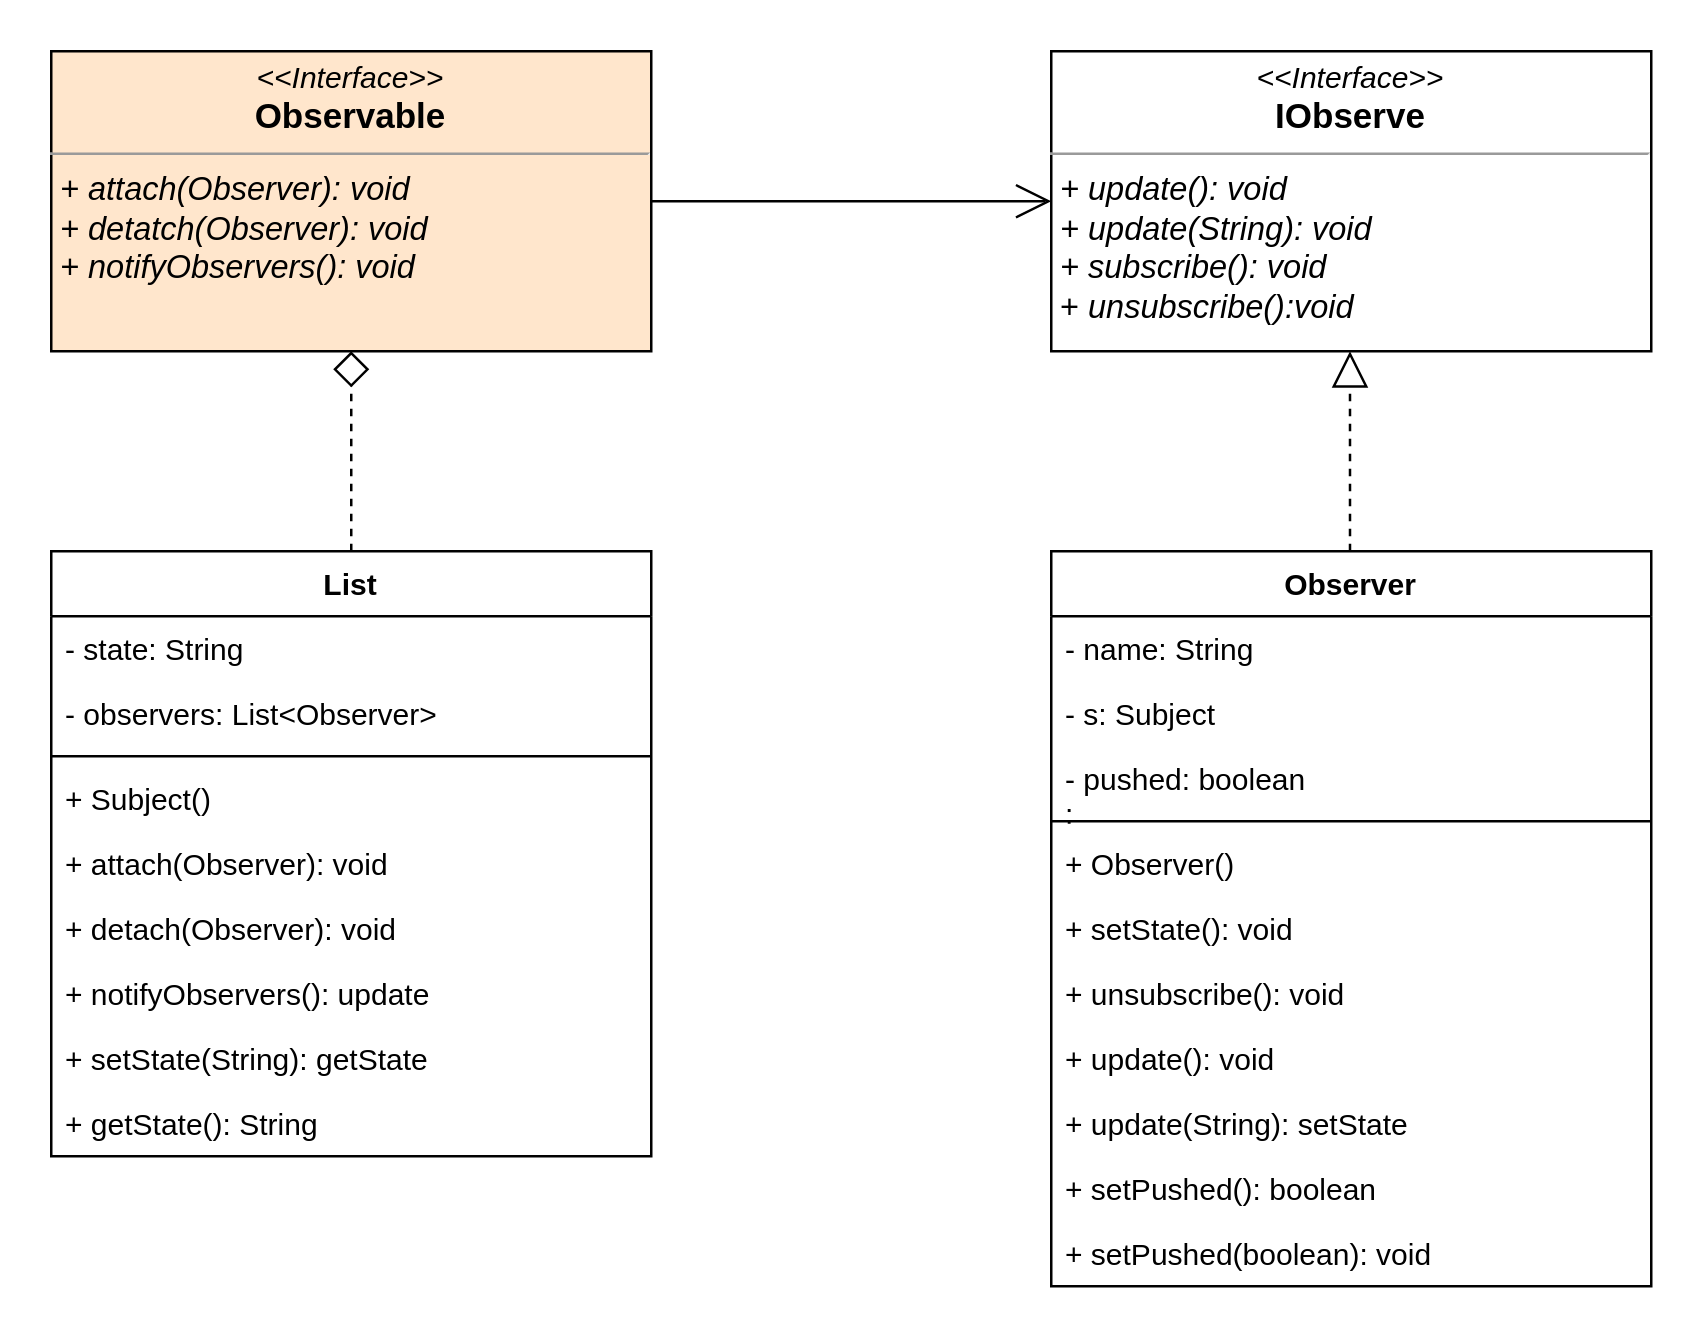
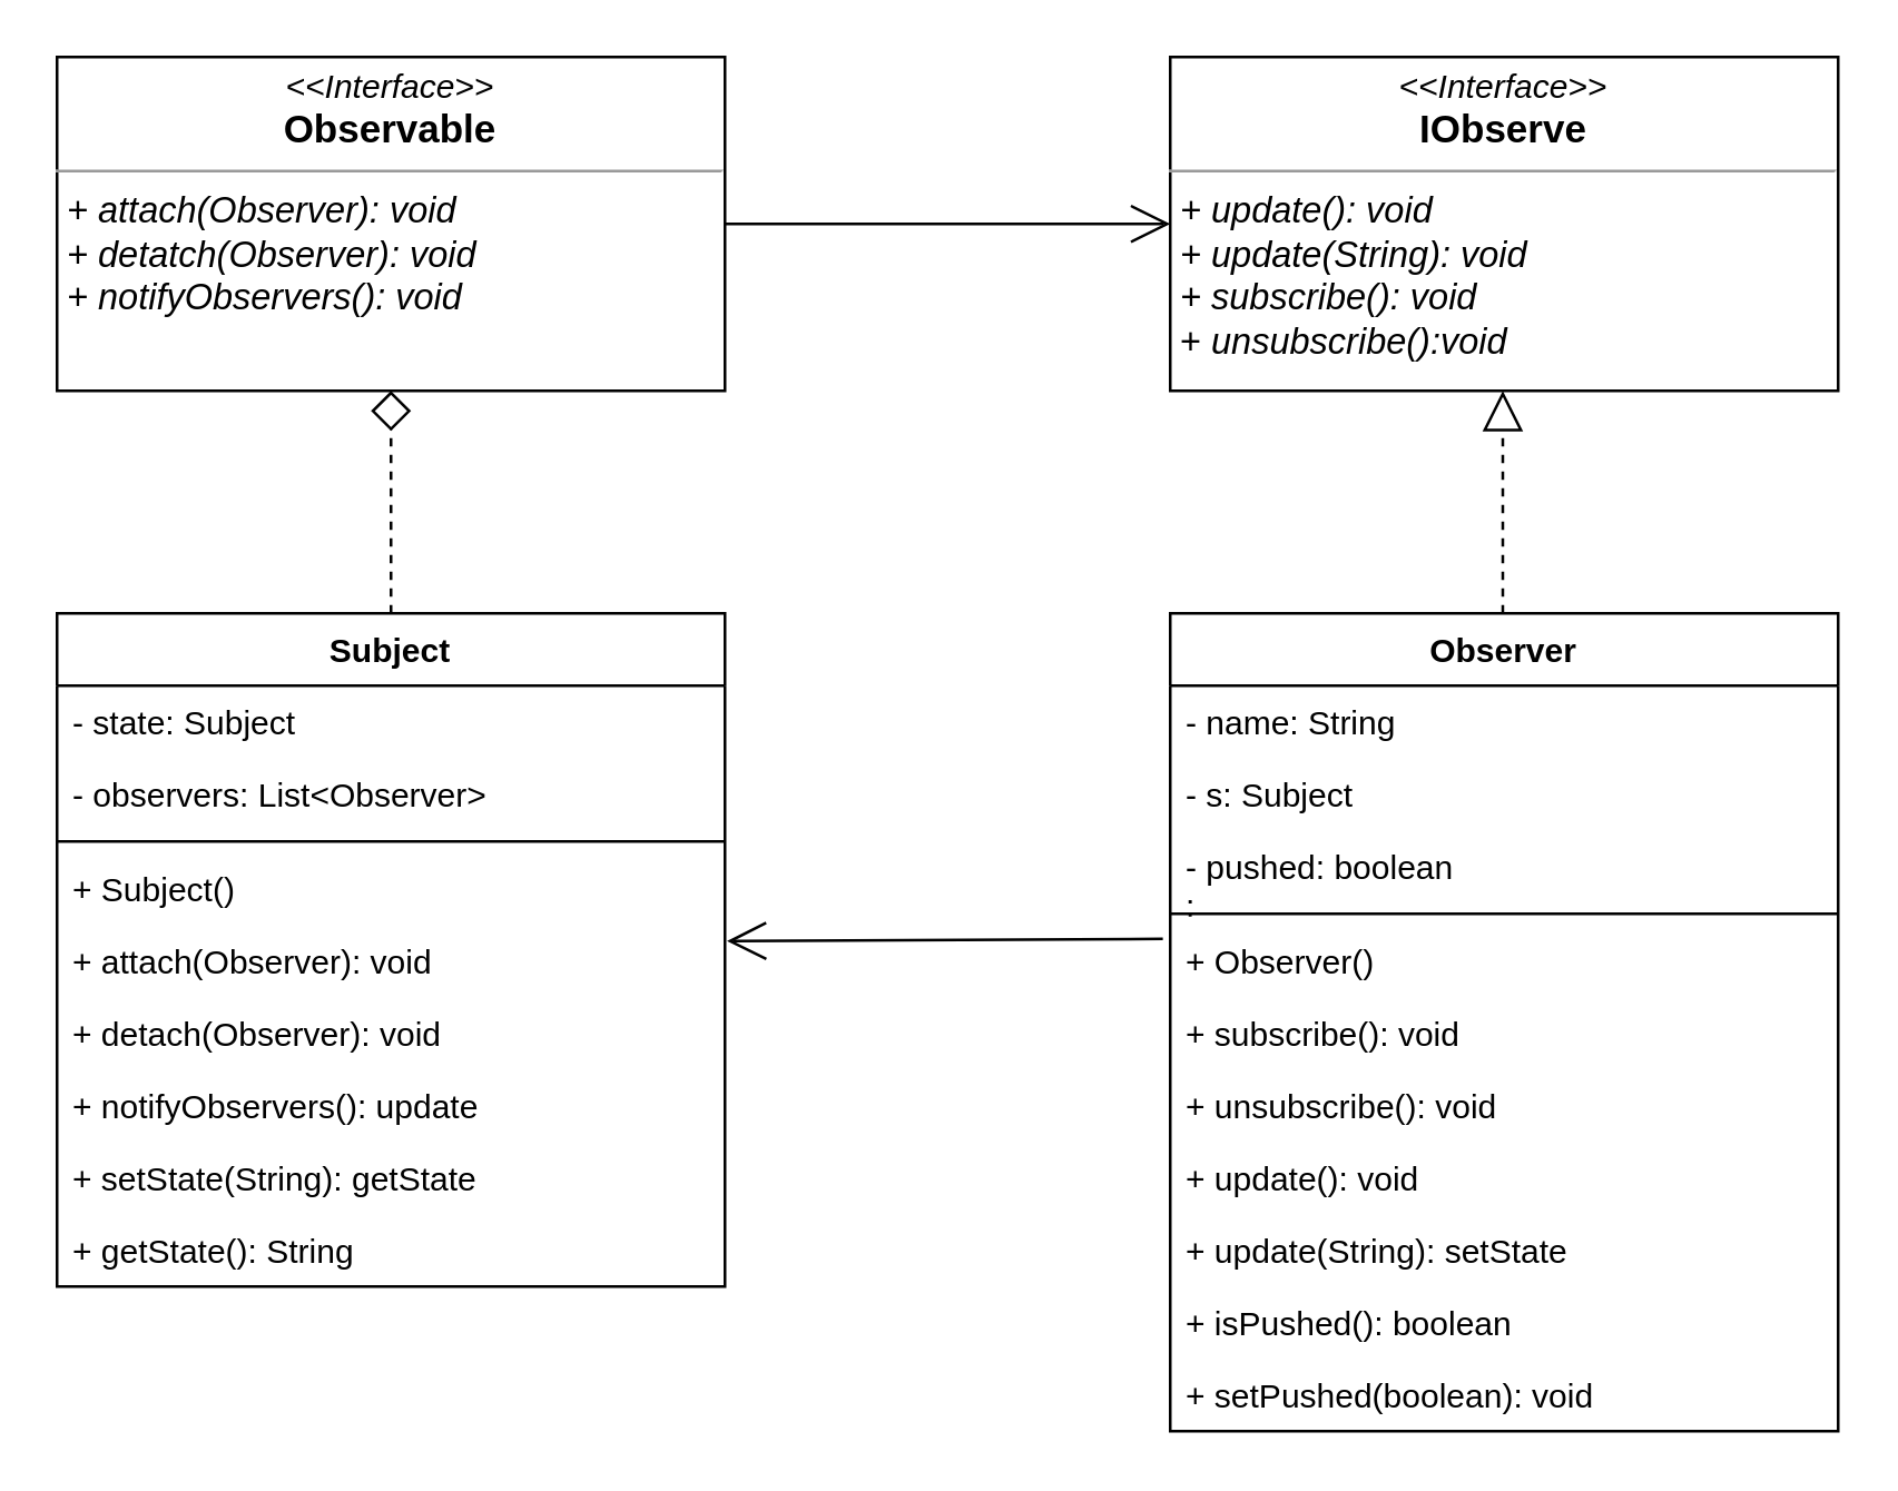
- <mxCell id="5" value="&lt;p style=&quot;margin: 0px ; margin-top: 4px ; text-align: center&quot;&gt;&lt;i&gt;&amp;lt;&amp;lt;Interface&amp;gt;&amp;gt;&lt;/i&gt;&lt;br&gt;&lt;b&gt;&lt;font style=&quot;font-size: 14px&quot;&gt;Observable&lt;/font&gt;&lt;/b&gt;&lt;/p&gt;&lt;hr size=&quot;1&quot;&gt;&lt;p style=&quot;margin: 0px 0px 0px 4px; font-size: 13px;&quot;&gt;&lt;font style=&quot;font-size: 13px;&quot;&gt;&lt;i style=&quot;&quot;&gt;+ attach(Observer): void&lt;br&gt;+ detatch(Observer): void&lt;br&gt;&lt;/i&gt;&lt;/font&gt;&lt;/p&gt;&lt;p style=&quot;margin: 0px 0px 0px 4px; font-size: 13px;&quot;&gt;&lt;font style=&quot;font-size: 13px;&quot;&gt;&lt;i style=&quot;&quot;&gt;+ notifyObservers(): void&lt;/i&gt;&lt;/font&gt;&lt;br&gt;&lt;/p&gt;" style="verticalAlign=top;align=left;overflow=fill;fontSize=12;fontFamily=Helvetica;html=1;fillColor=#ffe6cc;" parent="1" vertex="1"><mxGeometry x="20" y="20" width="240" height="120" as="geometry" /></mxCell>
+ <mxCell id="5" value="&lt;p style=&quot;margin: 0px ; margin-top: 4px ; text-align: center&quot;&gt;&lt;i&gt;&amp;lt;&amp;lt;Interface&amp;gt;&amp;gt;&lt;/i&gt;&lt;br&gt;&lt;b&gt;&lt;font style=&quot;font-size: 14px&quot;&gt;Observable&lt;/font&gt;&lt;/b&gt;&lt;/p&gt;&lt;hr size=&quot;1&quot;&gt;&lt;p style=&quot;margin: 0px 0px 0px 4px; font-size: 13px;&quot;&gt;&lt;font style=&quot;font-size: 13px;&quot;&gt;&lt;i style=&quot;&quot;&gt;+ attach(Observer): void&lt;br&gt;+ detatch(Observer): void&lt;br&gt;&lt;/i&gt;&lt;/font&gt;&lt;/p&gt;&lt;p style=&quot;margin: 0px 0px 0px 4px; font-size: 13px;&quot;&gt;&lt;font style=&quot;font-size: 13px;&quot;&gt;&lt;i style=&quot;&quot;&gt;+ notifyObservers(): void&lt;/i&gt;&lt;/font&gt;&lt;br&gt;&lt;/p&gt;" style="verticalAlign=top;align=left;overflow=fill;fontSize=12;fontFamily=Helvetica;html=1;" parent="1" vertex="1"><mxGeometry x="20" y="20" width="240" height="120" as="geometry" /></mxCell>
- <mxCell id="9" value="List" style="swimlane;fontStyle=1;align=center;verticalAlign=top;childLayout=stackLayout;horizontal=1;startSize=26;horizontalStack=0;resizeParent=1;resizeParentMax=0;resizeLast=0;collapsible=1;marginBottom=0;" parent="1" vertex="1"><mxGeometry x="20" y="220" width="240" height="242" as="geometry" /></mxCell>
+ <mxCell id="9" value="Subject" style="swimlane;fontStyle=1;align=center;verticalAlign=top;childLayout=stackLayout;horizontal=1;startSize=26;horizontalStack=0;resizeParent=1;resizeParentMax=0;resizeLast=0;collapsible=1;marginBottom=0;" parent="1" vertex="1"><mxGeometry x="20" y="220" width="240" height="242" as="geometry" /></mxCell>
- <mxCell id="10" value="- state: String" style="text;strokeColor=none;fillColor=none;align=left;verticalAlign=top;spacingLeft=4;spacingRight=4;overflow=hidden;rotatable=0;points=[[0,0.5],[1,0.5]];portConstraint=eastwest;" parent="9" vertex="1"><mxGeometry y="26" width="240" height="26" as="geometry" /></mxCell>
+ <mxCell id="10" value="- state: Subject" style="text;strokeColor=none;fillColor=none;align=left;verticalAlign=top;spacingLeft=4;spacingRight=4;overflow=hidden;rotatable=0;points=[[0,0.5],[1,0.5]];portConstraint=eastwest;" parent="9" vertex="1"><mxGeometry y="26" width="240" height="26" as="geometry" /></mxCell>
+ <mxCell id="7" value="" style="endArrow=open;endFill=1;endSize=12;html=1;exitX=-0.011;exitY=0.193;exitDx=0;exitDy=0;entryX=1.003;entryY=0.225;entryDx=0;entryDy=0;entryPerimeter=0;exitPerimeter=0;" parent="1" source="24" target="14" edge="1"><mxGeometry width="160" relative="1" as="geometry"><mxPoint x="200" y="410" as="sourcePoint" /><mxPoint x="80" y="560" as="targetPoint" /><Array as="points" /></mxGeometry></mxCell>
- <mxCell id="25" value="+ setState(): void" style="text;strokeColor=none;fillColor=none;align=left;verticalAlign=top;spacingLeft=4;spacingRight=4;overflow=hidden;rotatable=0;points=[[0,0.5],[1,0.5]];portConstraint=eastwest;" parent="19" vertex="1"><mxGeometry y="138" width="240" height="26" as="geometry" /></mxCell>
+ <mxCell id="25" value="+ subscribe(): void" style="text;strokeColor=none;fillColor=none;align=left;verticalAlign=top;spacingLeft=4;spacingRight=4;overflow=hidden;rotatable=0;points=[[0,0.5],[1,0.5]];portConstraint=eastwest;" parent="19" vertex="1"><mxGeometry y="138" width="240" height="26" as="geometry" /></mxCell>
- <mxCell id="29" value="+ setPushed(): boolean" style="text;strokeColor=none;fillColor=none;align=left;verticalAlign=top;spacingLeft=4;spacingRight=4;overflow=hidden;rotatable=0;points=[[0,0.5],[1,0.5]];portConstraint=eastwest;" parent="19" vertex="1"><mxGeometry y="242" width="240" height="26" as="geometry" /></mxCell>
+ <mxCell id="29" value="+ isPushed(): boolean" style="text;strokeColor=none;fillColor=none;align=left;verticalAlign=top;spacingLeft=4;spacingRight=4;overflow=hidden;rotatable=0;points=[[0,0.5],[1,0.5]];portConstraint=eastwest;" parent="19" vertex="1"><mxGeometry y="242" width="240" height="26" as="geometry" /></mxCell>
